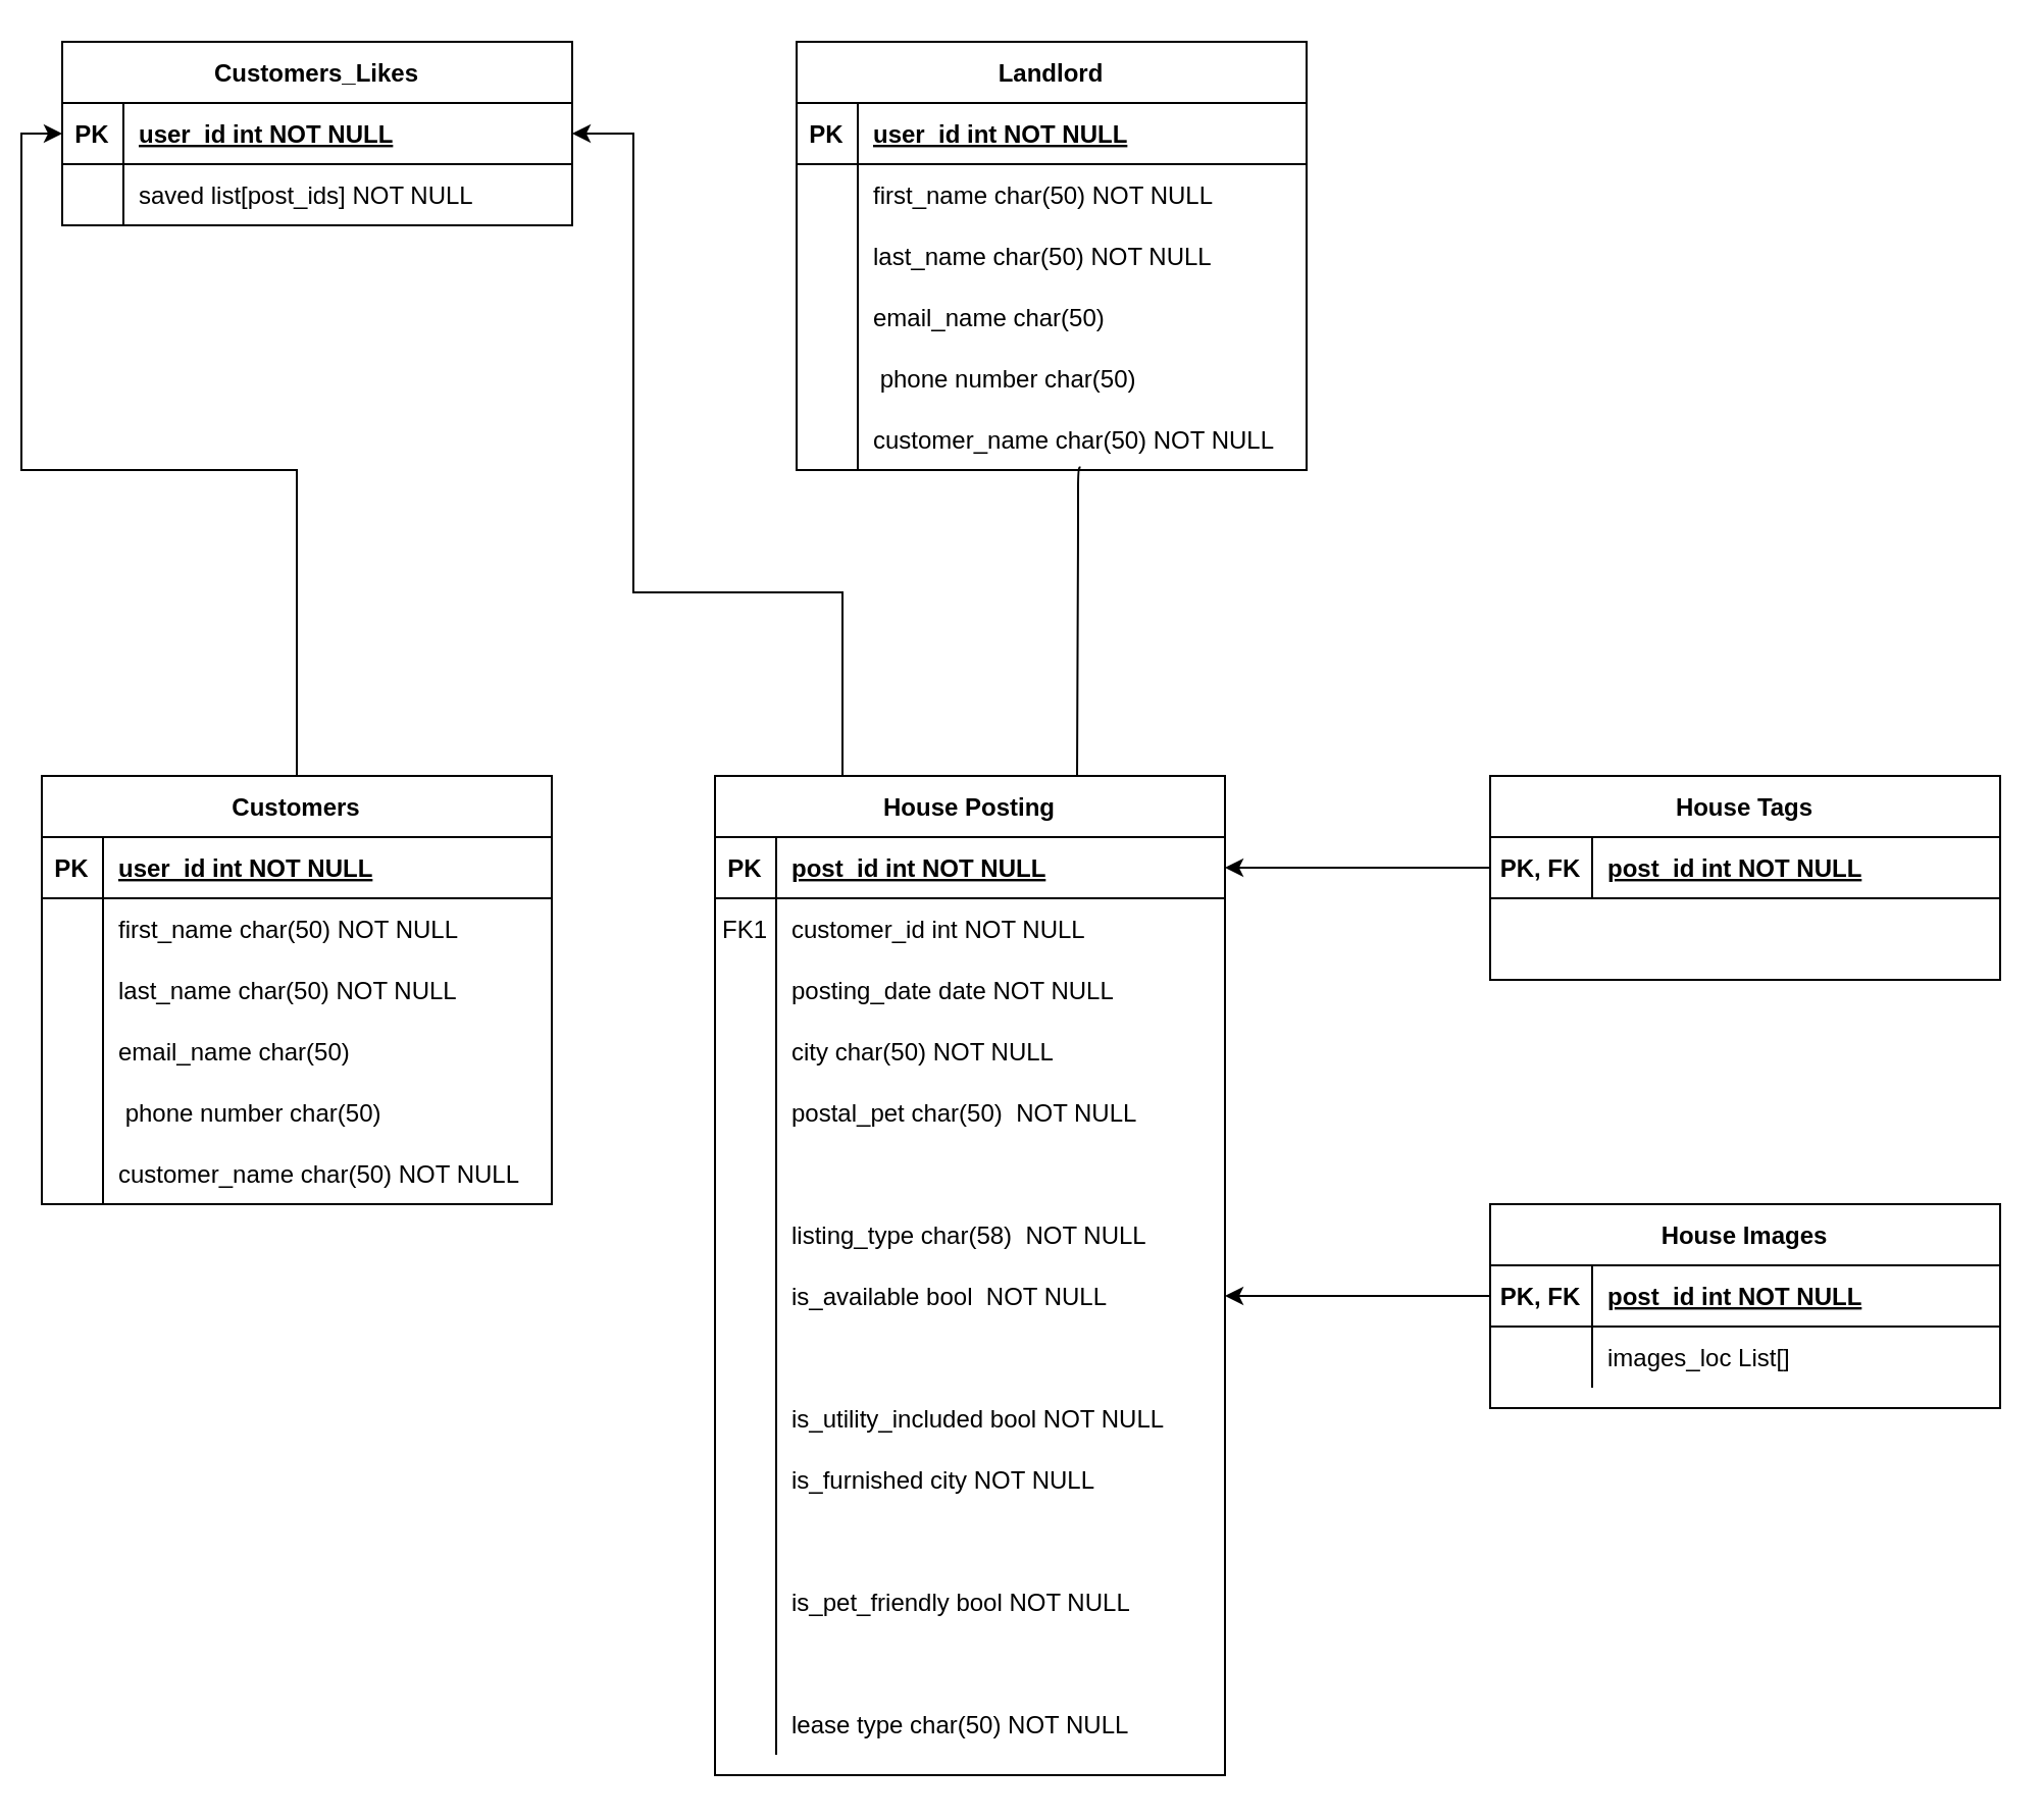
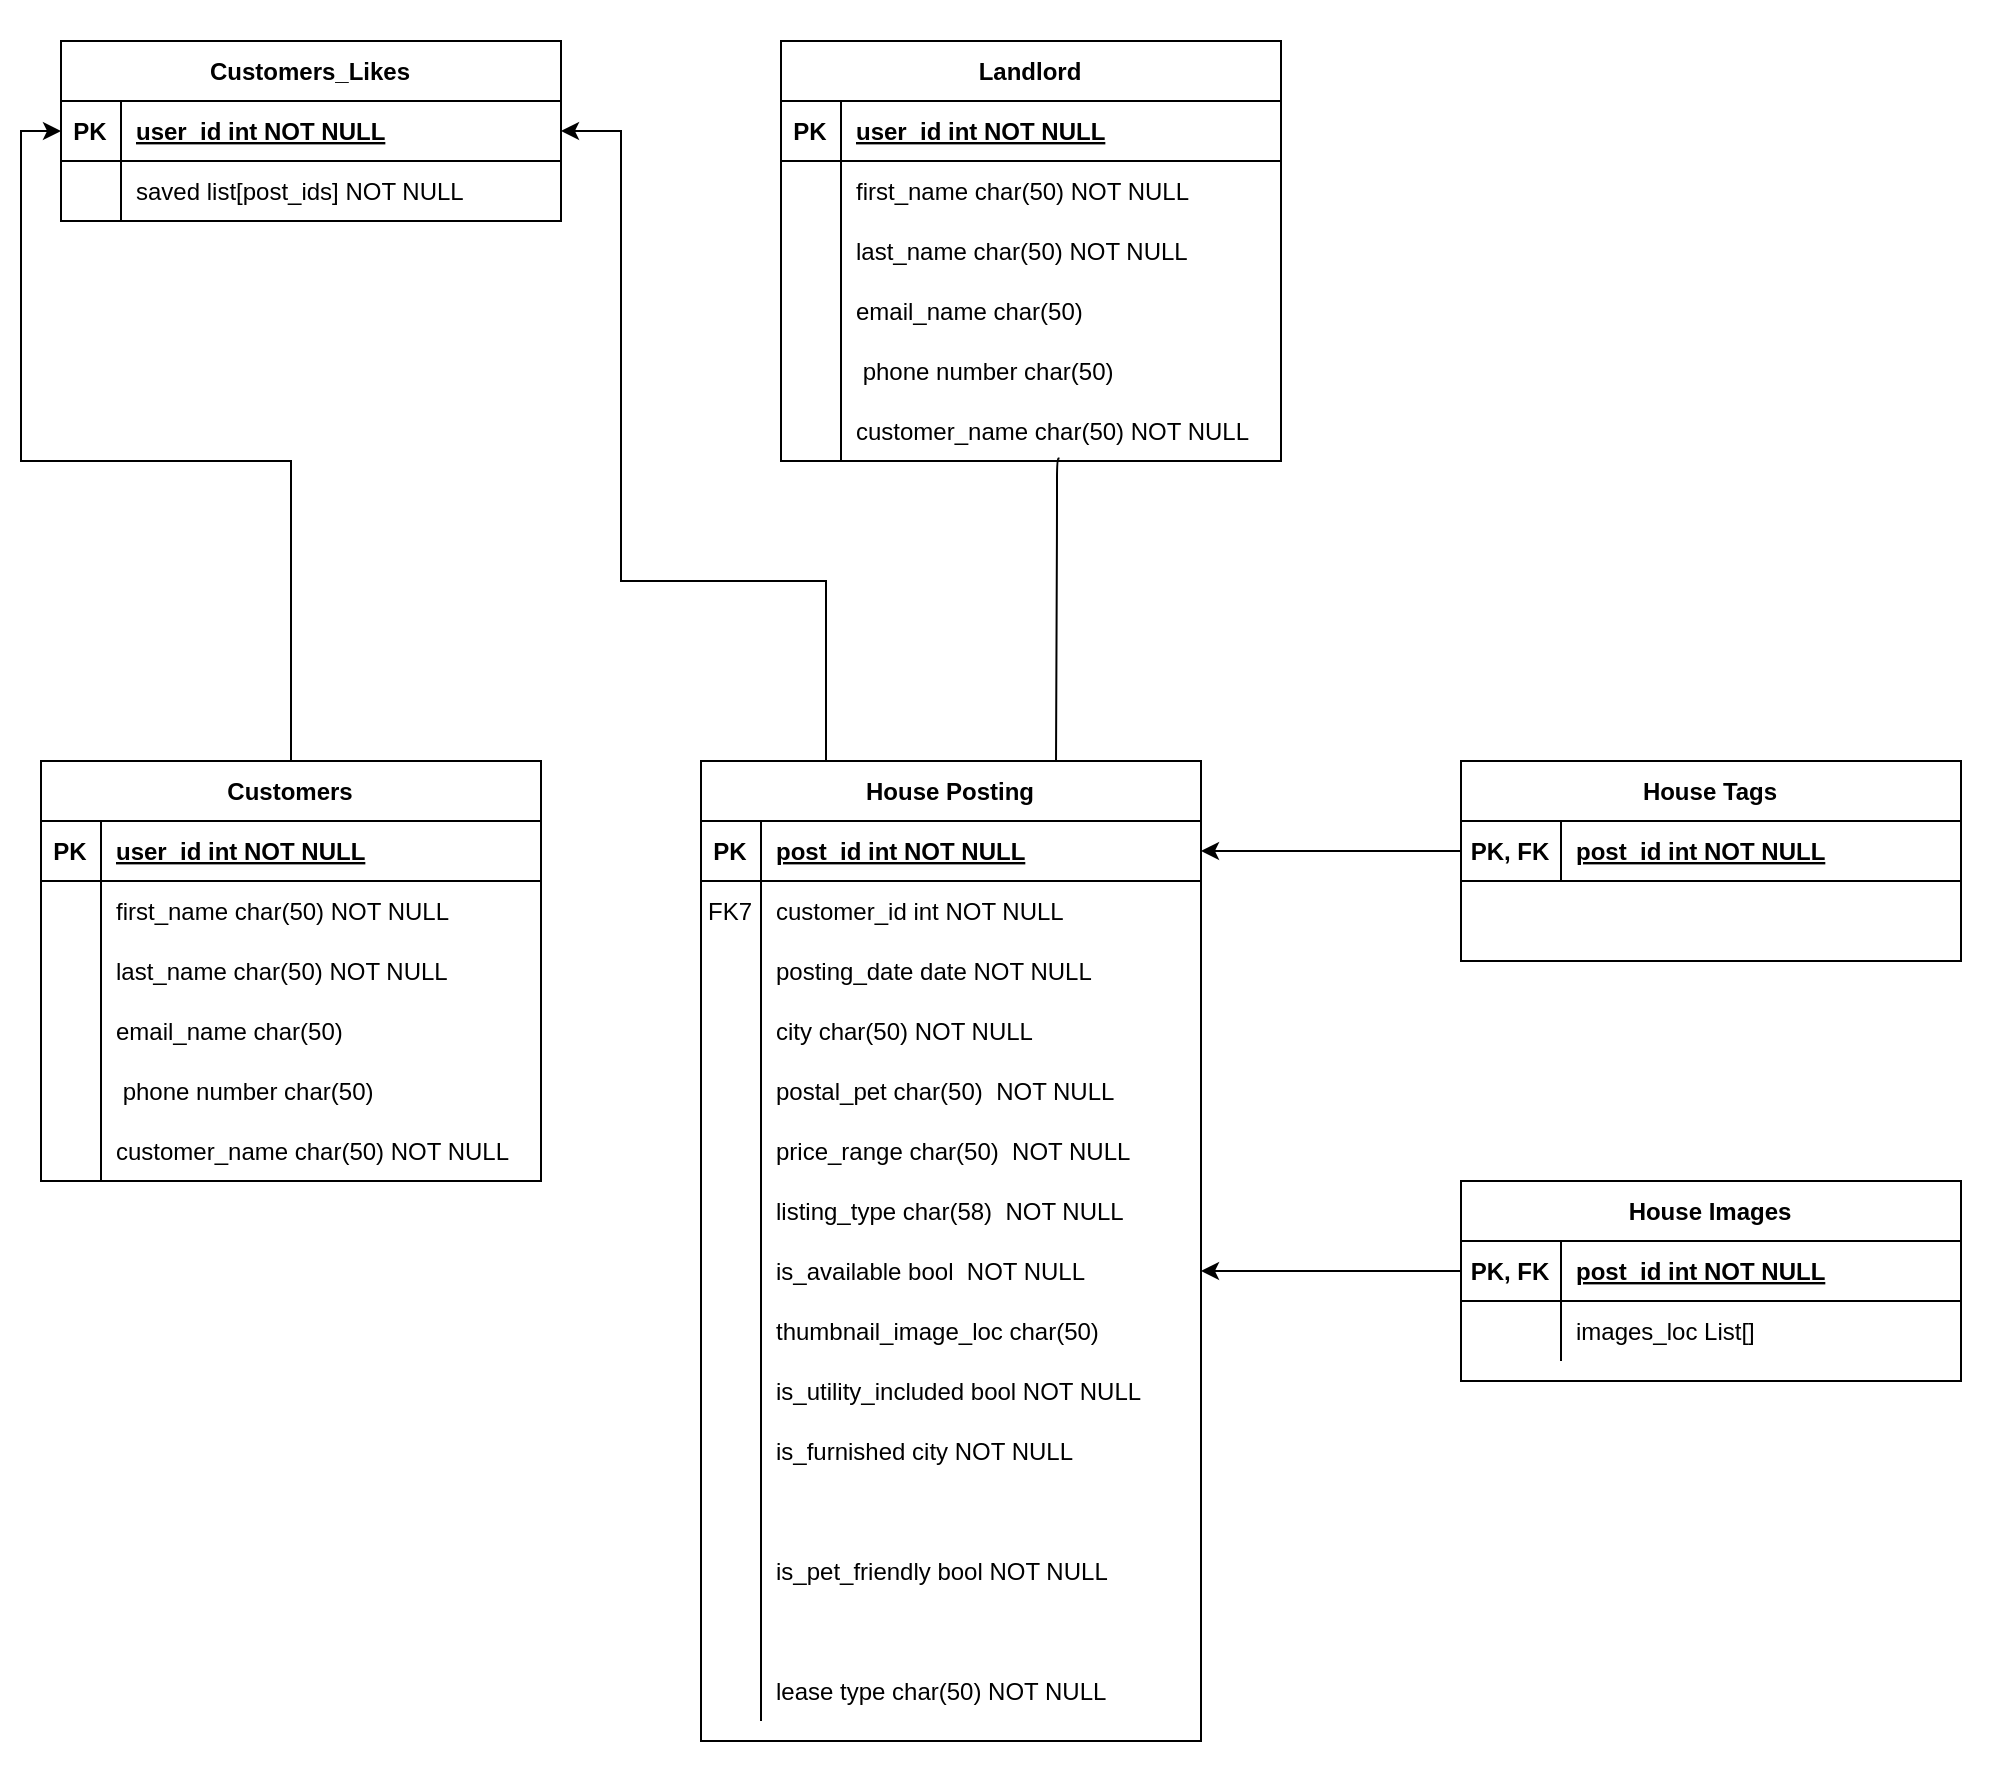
- <mxCell id="9" value="FK1" style="shape=partialRectangle;overflow=hidden;connectable=0;fillColor=none;top=0;left=0;bottom=0;right=0;" parent="8" vertex="1"><mxGeometry width="30" height="30" as="geometry"><mxRectangle width="30" height="30" as="alternateBounds" /></mxGeometry></mxCell>
+ <mxCell id="9" value="FK7" style="shape=partialRectangle;overflow=hidden;connectable=0;fillColor=none;top=0;left=0;bottom=0;right=0;" parent="8" vertex="1"><mxGeometry width="30" height="30" as="geometry"><mxRectangle width="30" height="30" as="alternateBounds" /></mxGeometry></mxCell>
+ <mxCell id="22" value="price_range char(50)  NOT NULL" style="shape=partialRectangle;overflow=hidden;connectable=0;fillColor=none;top=0;left=0;bottom=0;right=0;align=left;spacingLeft=6;" parent="20" vertex="1"><mxGeometry x="30" width="220" height="30" as="geometry"><mxRectangle width="220" height="30" as="alternateBounds" /></mxGeometry></mxCell>
+ <mxCell id="31" value="thumbnail_image_loc char(50) " style="shape=partialRectangle;overflow=hidden;connectable=0;fillColor=none;top=0;left=0;bottom=0;right=0;align=left;spacingLeft=6;" parent="29" vertex="1"><mxGeometry x="30" width="220" height="30" as="geometry"><mxRectangle width="220" height="30" as="alternateBounds" /></mxGeometry></mxCell>
